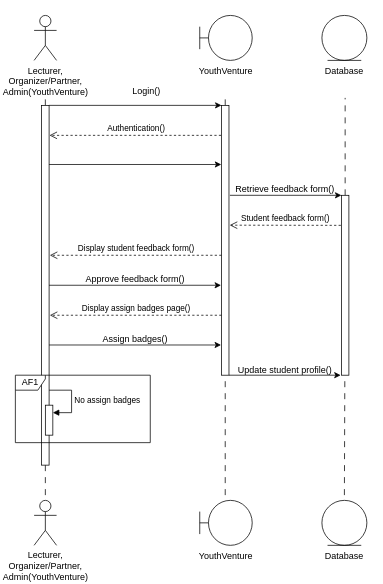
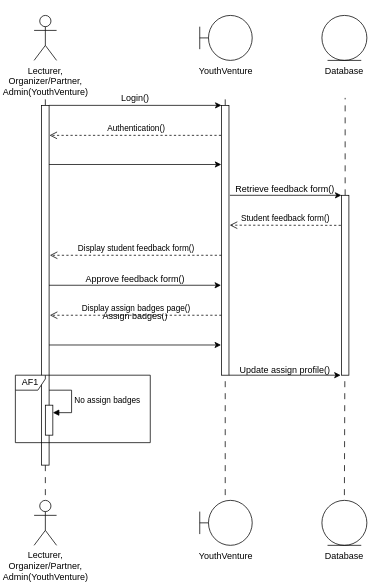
- <mxCell id="16" value="Login()" style="text;html=1;strokeColor=none;fillColor=none;align=center;verticalAlign=middle;whiteSpace=wrap;rounded=0;" vertex="1" parent="1"><mxGeometry x="165" y="106" width="60" height="30" as="geometry" /></mxCell>
+ <mxCell id="16" value="Login()" style="text;html=1;strokeColor=none;fillColor=none;align=center;verticalAlign=middle;whiteSpace=wrap;rounded=0;" vertex="1" parent="1"><mxGeometry x="150" y="116" width="60" height="30" as="geometry" /></mxCell>
- <mxCell id="26" value="Assign badges()" style="text;html=1;strokeColor=none;fillColor=none;align=center;verticalAlign=middle;whiteSpace=wrap;rounded=0;movable=1;resizable=1;rotatable=1;deletable=1;editable=1;locked=0;connectable=1;" vertex="1" parent="1"><mxGeometry x="110" y="437" width="140" height="30" as="geometry" /></mxCell>
+ <mxCell id="26" value="Assign badges()" style="text;html=1;strokeColor=none;fillColor=none;align=center;verticalAlign=middle;whiteSpace=wrap;rounded=0;movable=1;resizable=1;rotatable=1;deletable=1;editable=1;locked=0;connectable=1;" vertex="1" parent="1"><mxGeometry x="110" y="407" width="140" height="30" as="geometry" /></mxCell>
- <mxCell id="38" value="Update student profile()" style="text;html=1;strokeColor=none;fillColor=none;align=center;verticalAlign=middle;whiteSpace=wrap;rounded=0;" vertex="1" parent="1"><mxGeometry x="310" y="478" width="140" height="30" as="geometry" /></mxCell>
+ <mxCell id="38" value="Update assign profile()" style="text;html=1;strokeColor=none;fillColor=none;align=center;verticalAlign=middle;whiteSpace=wrap;rounded=0;" vertex="1" parent="1"><mxGeometry x="310" y="478" width="140" height="30" as="geometry" /></mxCell>
